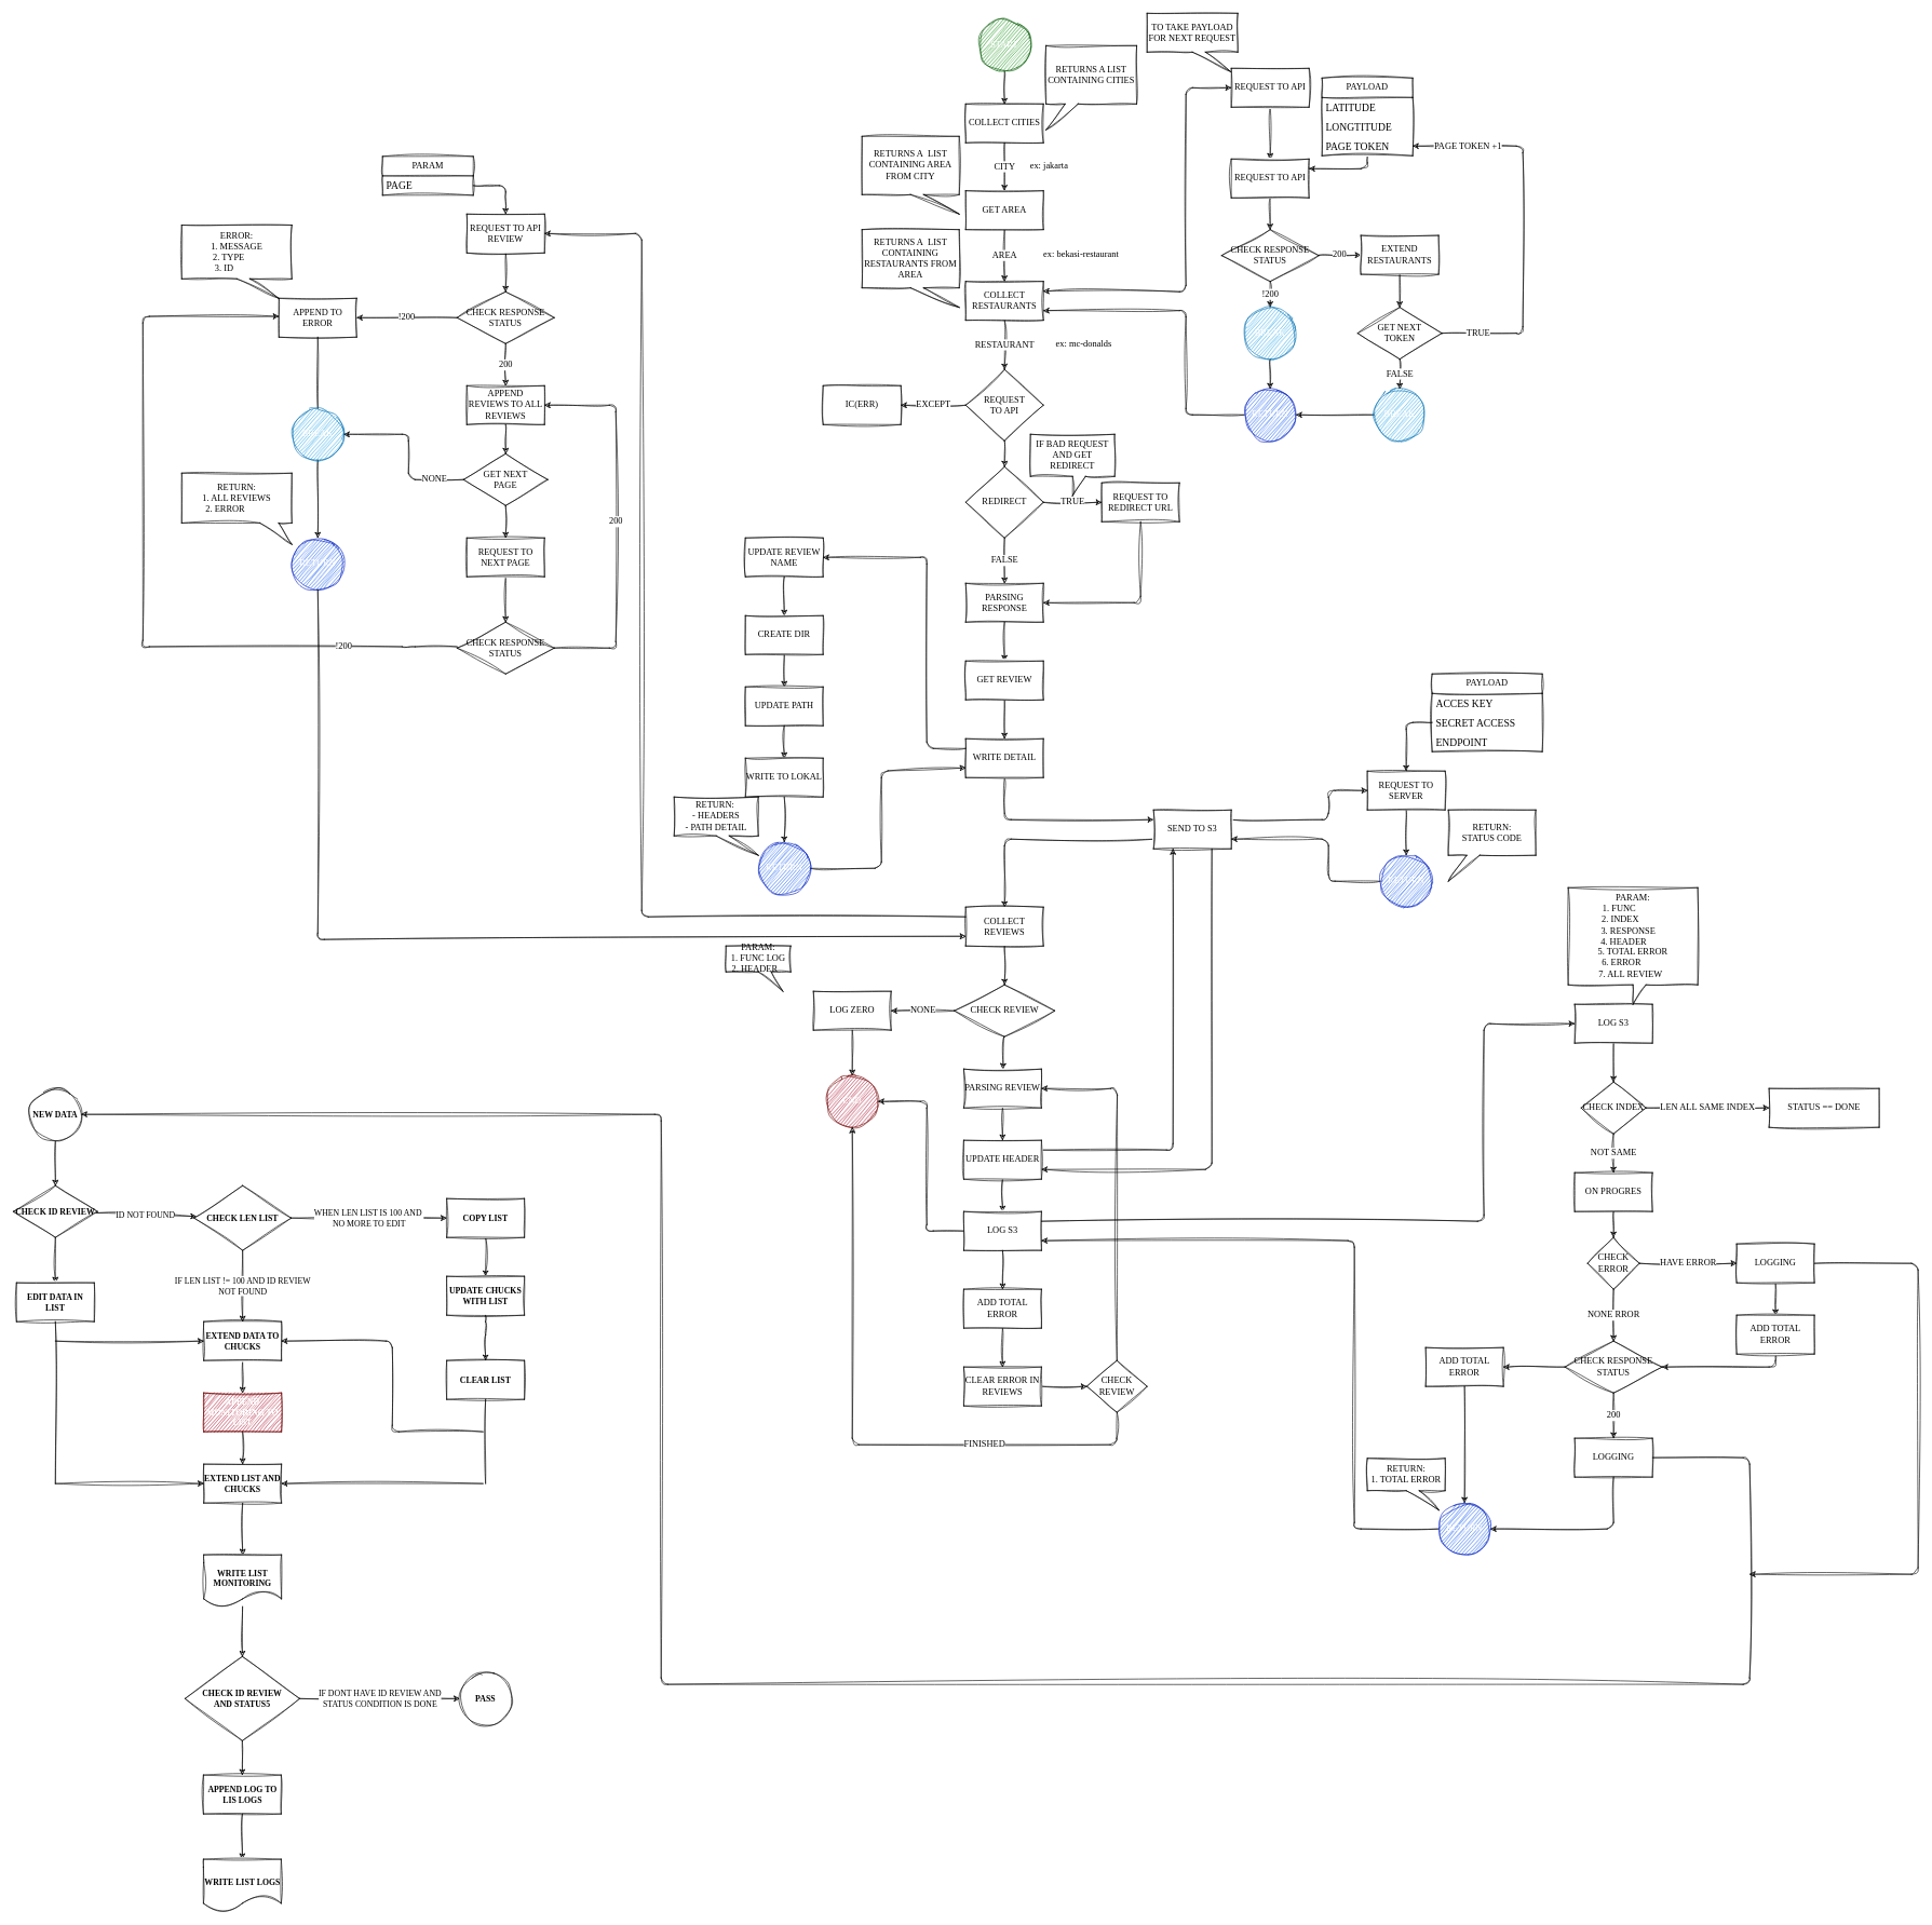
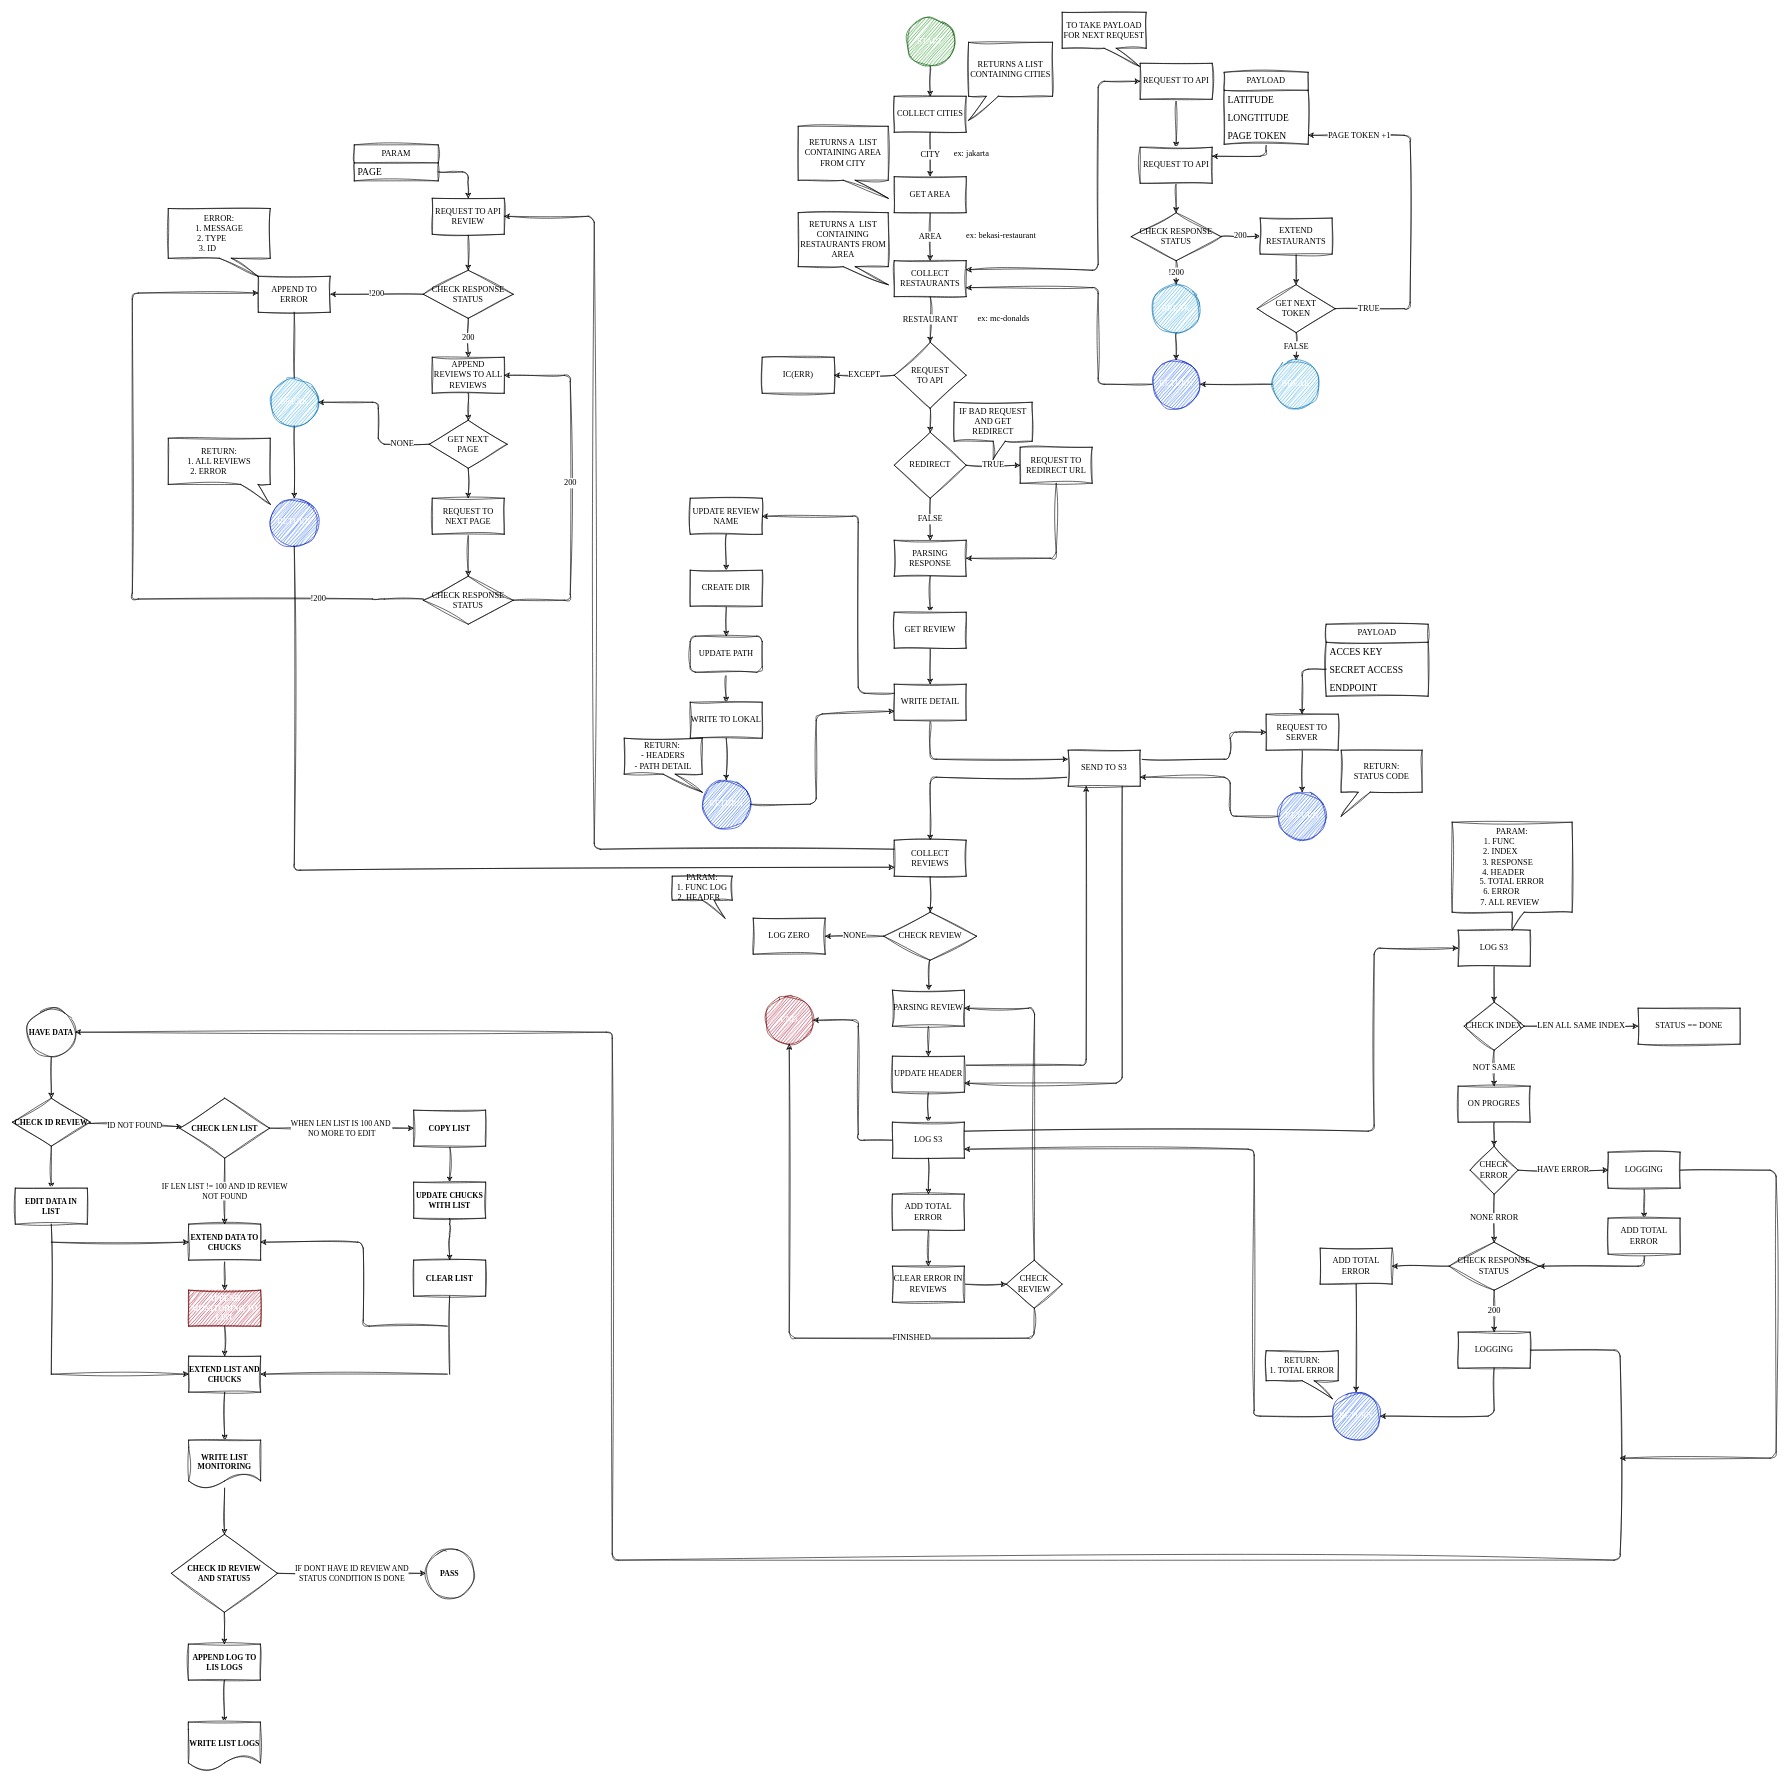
- <mxCell id="66" value="UPDATE PATH" style="whiteSpace=wrap;html=1;fontSize=14;fontFamily=Verdana;rounded=0;sketch=1;hachureGap=4;jiggle=2;curveFitting=1;fontSource=https%3A%2F%2Ffonts.googleapis.com%2Fcss%3Ffamily%3DArchitects%2BDaughter;" vertex="1" parent="1"><mxGeometry x="1150" y="1060" width="120" height="60" as="geometry" /></mxCell>
+ <mxCell id="66" value="UPDATE PATH" style="whiteSpace=wrap;html=1;fontSize=14;fontFamily=Verdana;sketch=1;hachureGap=4;jiggle=2;curveFitting=1;fontSource=https%3A%2F%2Ffonts.googleapis.com%2Fcss%3Ffamily%3DArchitects%2BDaughter;rounded=1;" vertex="1" parent="1"><mxGeometry x="1150" y="1060" width="120" height="60" as="geometry" /></mxCell>
- <mxCell id="114" value="" style="edgeStyle=none;sketch=1;hachureGap=4;jiggle=2;curveFitting=1;html=1;fontFamily=Verdana;fontSize=14;" edge="1" parent="1" source="115" target="116"><mxGeometry relative="1" as="geometry" /></mxCell>
- <mxCell id="166" value="NEW DATA" style="ellipse;whiteSpace=wrap;html=1;aspect=fixed;sketch=1;hachureGap=4;jiggle=2;curveFitting=1;fontFamily=Verdana;fontSize=13;fontStyle=1" vertex="1" parent="1"><mxGeometry x="45" y="1680" width="80" height="80" as="geometry" /></mxCell>
+ <mxCell id="166" value="HAVE DATA" style="ellipse;whiteSpace=wrap;html=1;aspect=fixed;sketch=1;hachureGap=4;jiggle=2;curveFitting=1;fontFamily=Verdana;fontSize=13;fontStyle=1" vertex="1" parent="1"><mxGeometry x="45" y="1680" width="80" height="80" as="geometry" /></mxCell>
